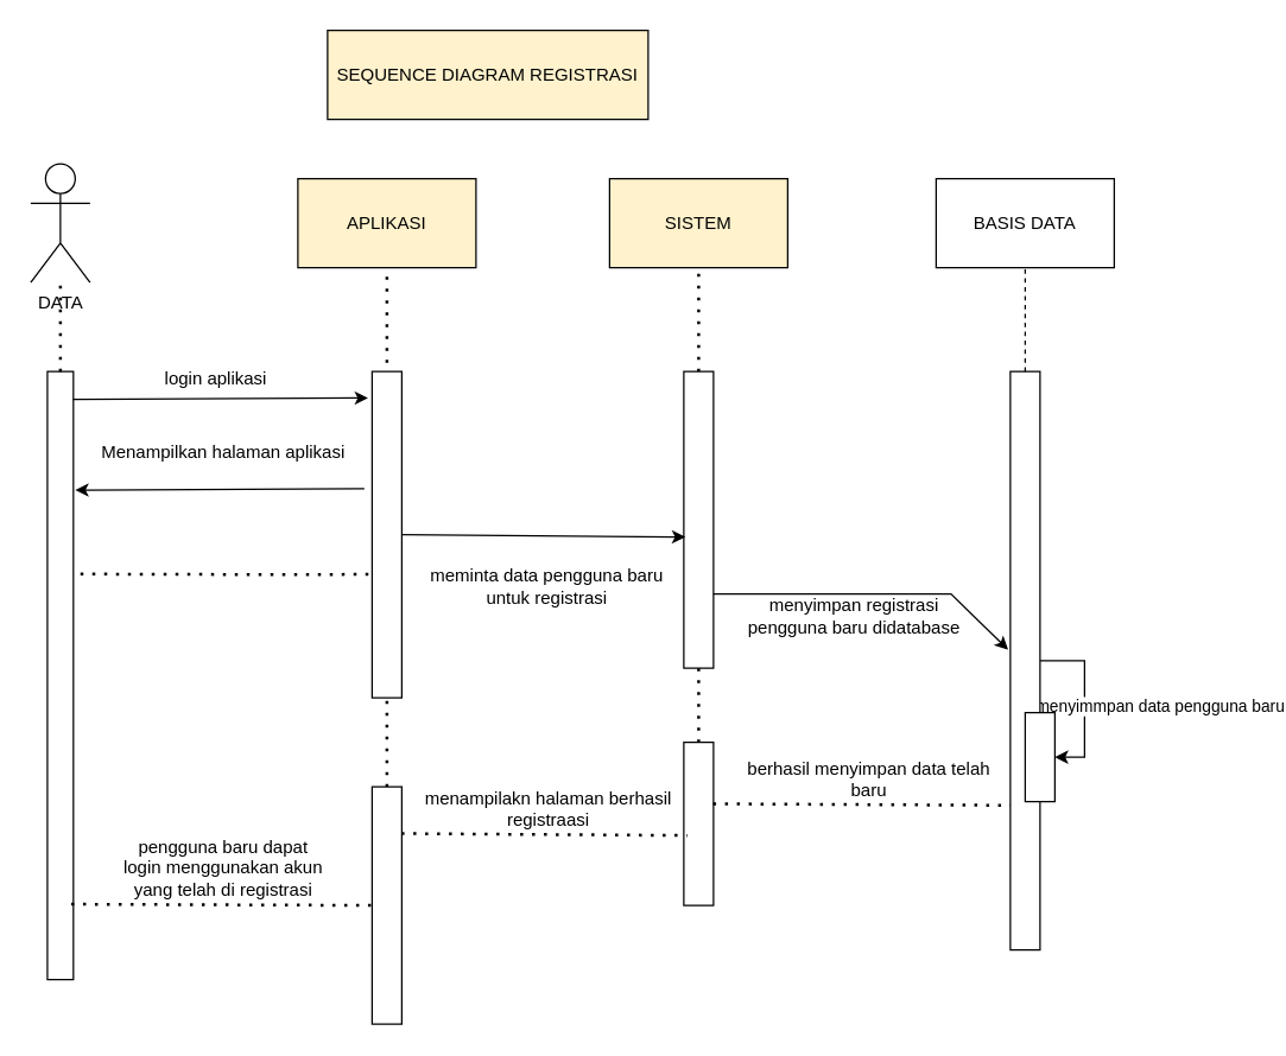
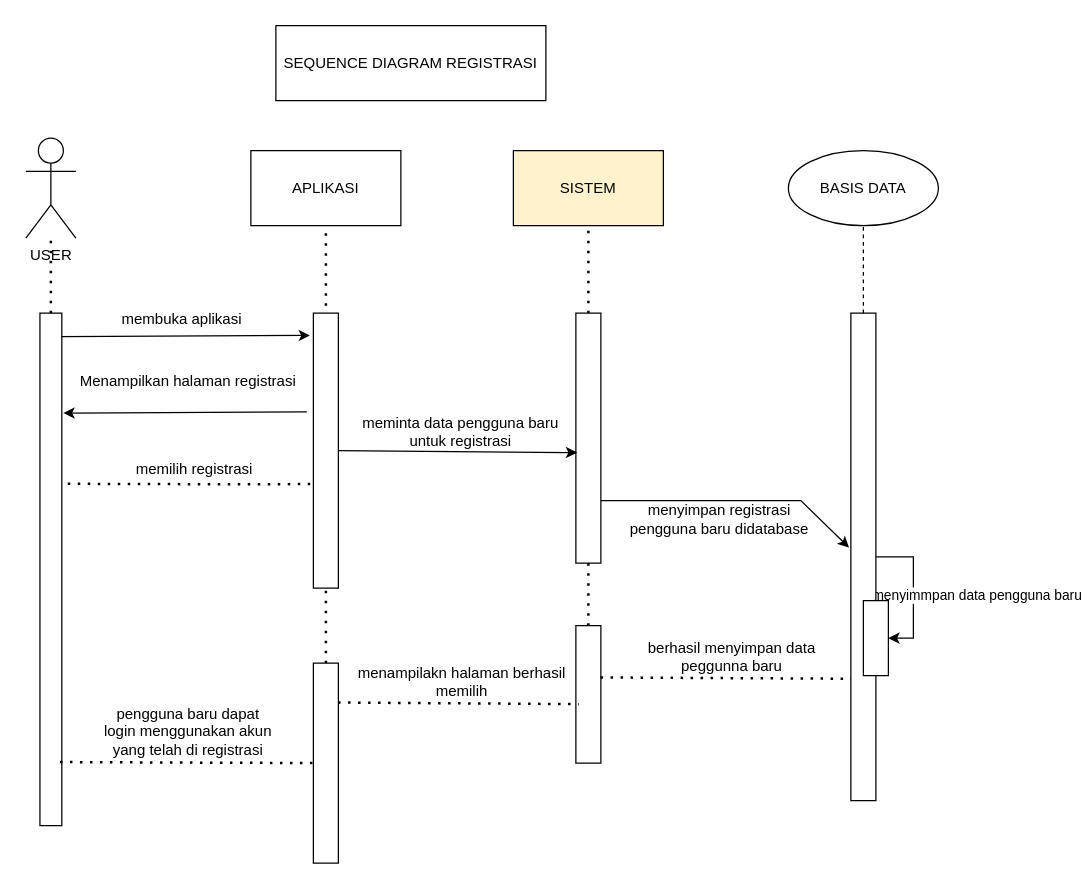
- <mxCell id="4" value="SEQUENCE DIAGRAM REGISTRASI" style="rounded=0;whiteSpace=wrap;html=1;fillColor=#fff2cc;" vertex="1" parent="1"><mxGeometry x="220" y="20" width="216" height="60" as="geometry" /></mxCell>
+ <mxCell id="4" value="SEQUENCE DIAGRAM REGISTRASI" style="rounded=0;whiteSpace=wrap;html=1;" vertex="1" parent="1"><mxGeometry x="220" y="20" width="216" height="60" as="geometry" /></mxCell>
- <mxCell id="15" value="APLIKASI" style="rounded=0;whiteSpace=wrap;html=1;fillColor=#fff2cc;" vertex="1" parent="1"><mxGeometry x="200" y="120" width="120" height="60" as="geometry" /></mxCell>
+ <mxCell id="15" value="APLIKASI" style="rounded=0;whiteSpace=wrap;html=1;" vertex="1" parent="1"><mxGeometry x="200" y="120" width="120" height="60" as="geometry" /></mxCell>
- <mxCell id="7" value="BASIS DATA" style="rounded=0;whiteSpace=wrap;html=1;" vertex="1" parent="1"><mxGeometry x="630" y="120" width="120" height="60" as="geometry" /></mxCell>
+ <mxCell id="7" value="BASIS DATA" style="ellipse;whiteSpace=wrap;html=1;" vertex="1" parent="1"><mxGeometry x="630" y="120" width="120" height="60" as="geometry" /></mxCell>
- <mxCell id="2" value="DATA" style="shape=umlActor;verticalLabelPosition=bottom;verticalAlign=top;html=1;outlineConnect=0;" vertex="1" parent="1"><mxGeometry x="20" y="110" width="40" height="80" as="geometry" /></mxCell>
+ <mxCell id="2" value="USER" style="shape=umlActor;verticalLabelPosition=bottom;verticalAlign=top;html=1;outlineConnect=0;" vertex="1" parent="1"><mxGeometry x="20" y="110" width="40" height="80" as="geometry" /></mxCell>
- <mxCell id="9" value="login aplikasi" style="text;html=1;align=center;verticalAlign=middle;whiteSpace=wrap;rounded=0;" vertex="1" parent="1"><mxGeometry x="70" y="250" width="150" height="10" as="geometry" /></mxCell>
+ <mxCell id="9" value="membuka aplikasi" style="text;html=1;align=center;verticalAlign=middle;whiteSpace=wrap;rounded=0;" vertex="1" parent="1"><mxGeometry x="70" y="250" width="150" height="10" as="geometry" /></mxCell>
- <mxCell id="20" value="Menampilkan halaman aplikasi" style="text;html=1;align=center;verticalAlign=middle;whiteSpace=wrap;rounded=0;" vertex="1" parent="1"><mxGeometry x="60" y="290" width="180" height="30" as="geometry" /></mxCell>
+ <mxCell id="20" value="Menampilkan halaman registrasi" style="text;html=1;align=center;verticalAlign=middle;whiteSpace=wrap;rounded=0;" vertex="1" parent="1"><mxGeometry x="60" y="290" width="180" height="30" as="geometry" /></mxCell>
+ <mxCell id="19" value="memilih registrasi" style="text;html=1;align=center;verticalAlign=middle;whiteSpace=wrap;rounded=0;" vertex="1" parent="1"><mxGeometry x="100" y="360" width="110" height="30" as="geometry" /></mxCell>
- <mxCell id="23" value="meminta data pengguna baru untuk registrasi" style="text;html=1;align=center;verticalAlign=middle;whiteSpace=wrap;rounded=0;" vertex="1" parent="1"><mxGeometry x="283" y="380" width="170" height="30" as="geometry" /></mxCell>
+ <mxCell id="23" value="meminta data pengguna baru untuk registrasi" style="text;html=1;align=center;verticalAlign=middle;whiteSpace=wrap;rounded=0;" vertex="1" parent="1"><mxGeometry x="283" y="330" width="170" height="30" as="geometry" /></mxCell>
- <mxCell id="30" value="berhasil menyimpan data telah baru" style="text;html=1;align=center;verticalAlign=middle;whiteSpace=wrap;rounded=0;" vertex="1" parent="1"><mxGeometry x="500" y="510" width="170" height="30" as="geometry" /></mxCell>
+ <mxCell id="30" value="berhasil menyimpan data peggunna baru" style="text;html=1;align=center;verticalAlign=middle;whiteSpace=wrap;rounded=0;" vertex="1" parent="1"><mxGeometry x="500" y="510" width="170" height="30" as="geometry" /></mxCell>
- <mxCell id="34" value="menampilakn halaman berhasil registraasi" style="text;html=1;align=center;verticalAlign=middle;whiteSpace=wrap;rounded=0;" vertex="1" parent="1"><mxGeometry x="283" y="530" width="172" height="30" as="geometry" /></mxCell>
+ <mxCell id="34" value="menampilakn halaman berhasil memilih" style="text;html=1;align=center;verticalAlign=middle;whiteSpace=wrap;rounded=0;" vertex="1" parent="1"><mxGeometry x="283" y="530" width="172" height="30" as="geometry" /></mxCell>
